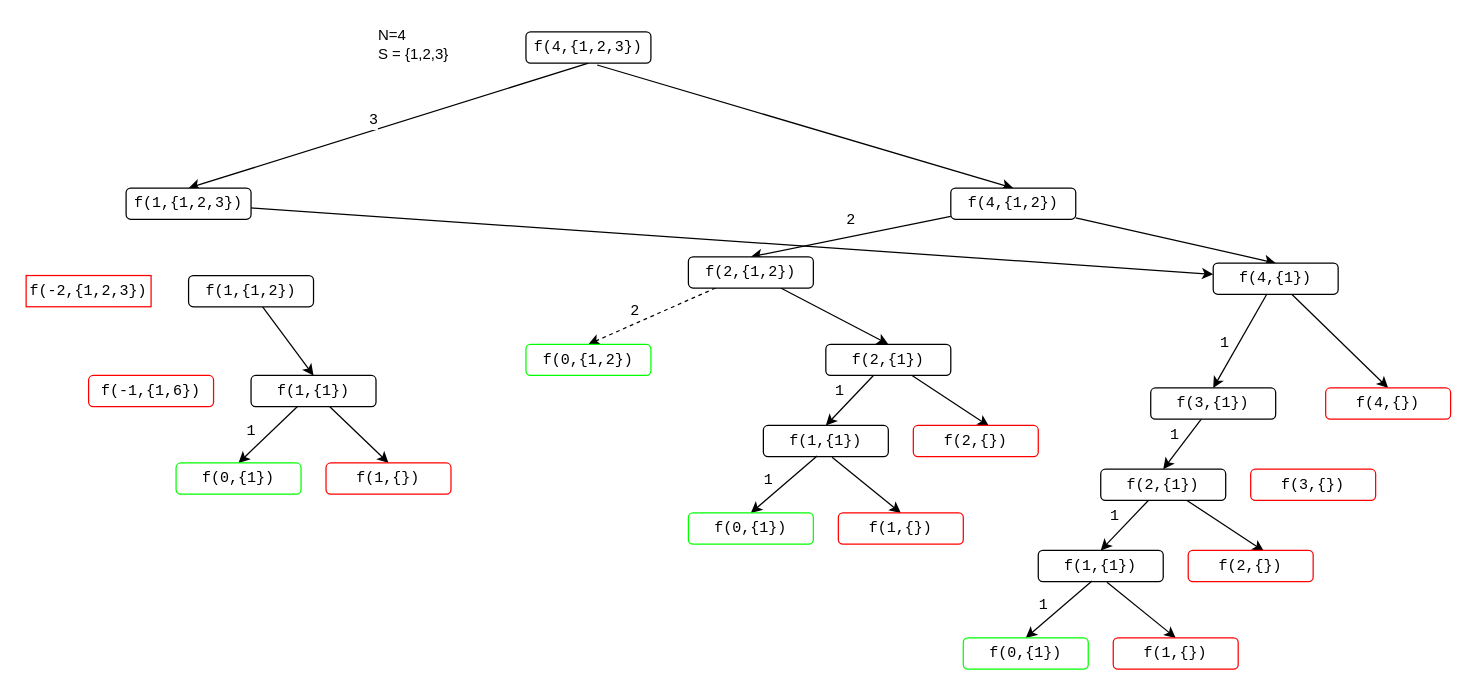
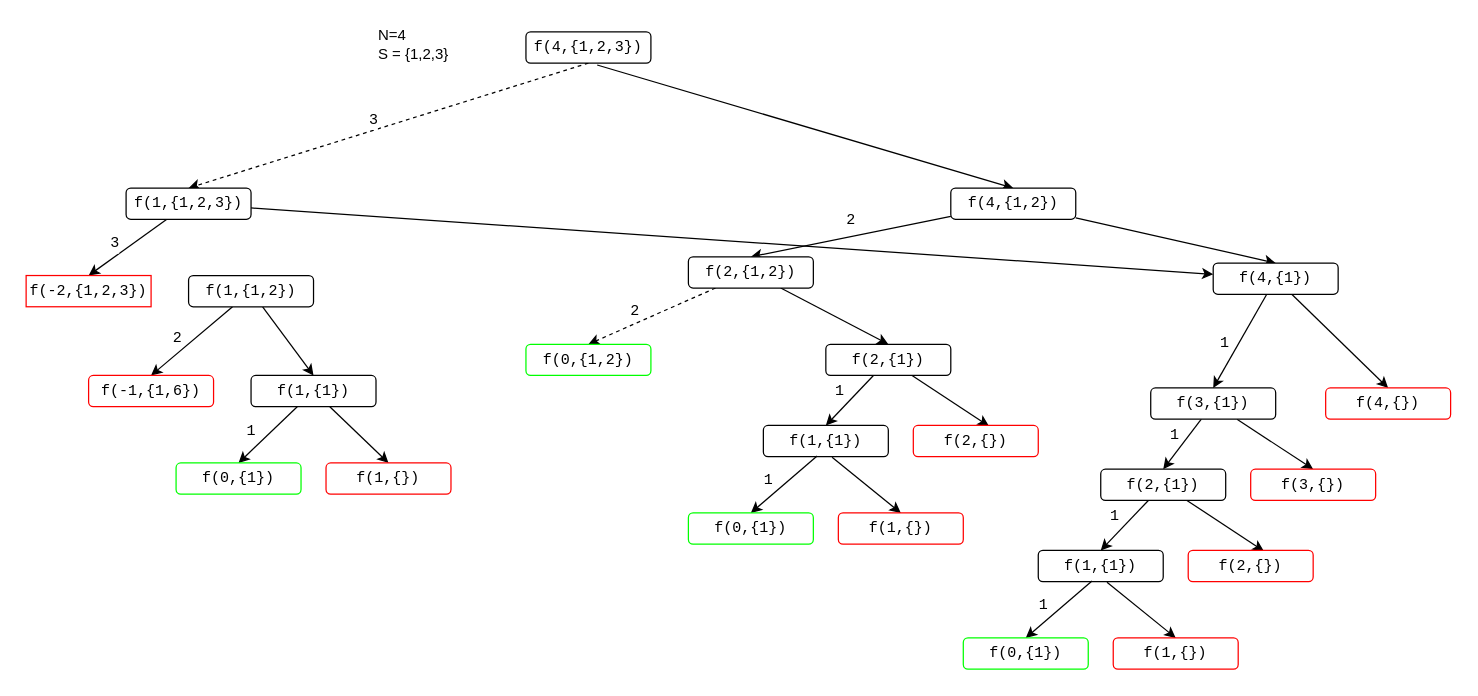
- <mxCell id="3" style="rounded=0;orthogonalLoop=1;jettySize=auto;html=1;entryX=0.5;entryY=0;entryDx=0;entryDy=0;fontFamily=Courier New;exitX=0.5;exitY=1;exitDx=0;exitDy=0;fontSize=12;" parent="1" source="6" target="10" edge="1"><mxGeometry relative="1" as="geometry" /></mxCell>
+ <mxCell id="3" style="rounded=0;orthogonalLoop=1;jettySize=auto;html=1;entryX=0.5;entryY=0;entryDx=0;entryDy=0;fontFamily=Courier New;exitX=0.5;exitY=1;exitDx=0;exitDy=0;fontSize=12;dashed=1;" parent="1" source="6" target="10" edge="1"><mxGeometry relative="1" as="geometry" /></mxCell>
+ <mxCell id="7" style="edgeStyle=none;rounded=0;orthogonalLoop=1;jettySize=auto;html=1;entryX=0.5;entryY=0;entryDx=0;entryDy=0;fontFamily=Courier New;fontSize=12;" parent="1" source="10" target="15" edge="1"><mxGeometry relative="1" as="geometry" /></mxCell>
+ <mxCell id="8" value="3" style="edgeLabel;html=1;align=center;verticalAlign=middle;resizable=0;points=[];fontSize=12;fontFamily=Courier New;" parent="7" vertex="1" connectable="0"><mxGeometry x="-0.084" y="-1" relative="1" as="geometry"><mxPoint x="-13.2" as="offset" /></mxGeometry></mxCell>
+ <mxCell id="16" style="edgeStyle=none;rounded=0;orthogonalLoop=1;jettySize=auto;html=1;entryX=0.5;entryY=0;entryDx=0;entryDy=0;fontFamily=Courier New;fontSize=12;" parent="1" source="19" target="20" edge="1"><mxGeometry relative="1" as="geometry" /></mxCell>
+ <mxCell id="17" value="2" style="edgeLabel;html=1;align=center;verticalAlign=middle;resizable=0;points=[];fontSize=12;fontFamily=Courier New;" parent="16" vertex="1" connectable="0"><mxGeometry x="0.097" y="-2" relative="1" as="geometry"><mxPoint x="-7.97" y="-3.78" as="offset" /></mxGeometry></mxCell>
+ <mxCell id="48" style="edgeStyle=none;rounded=0;orthogonalLoop=1;jettySize=auto;html=1;entryX=0.5;entryY=0;entryDx=0;entryDy=0;fontFamily=Courier New;fontSize=12;" parent="1" source="49" target="51" edge="1"><mxGeometry relative="1" as="geometry" /></mxCell>
